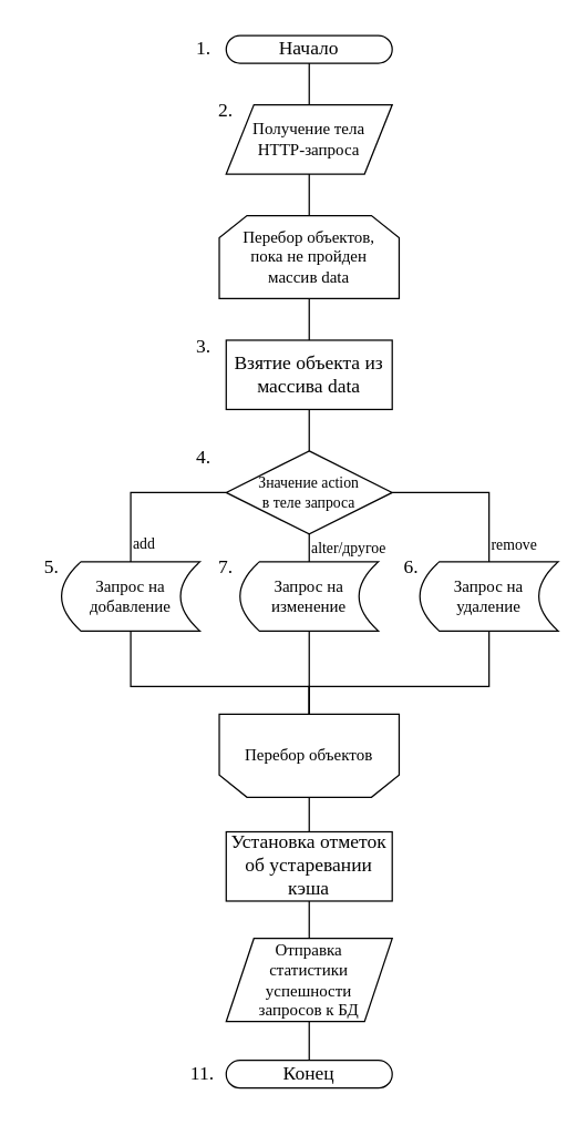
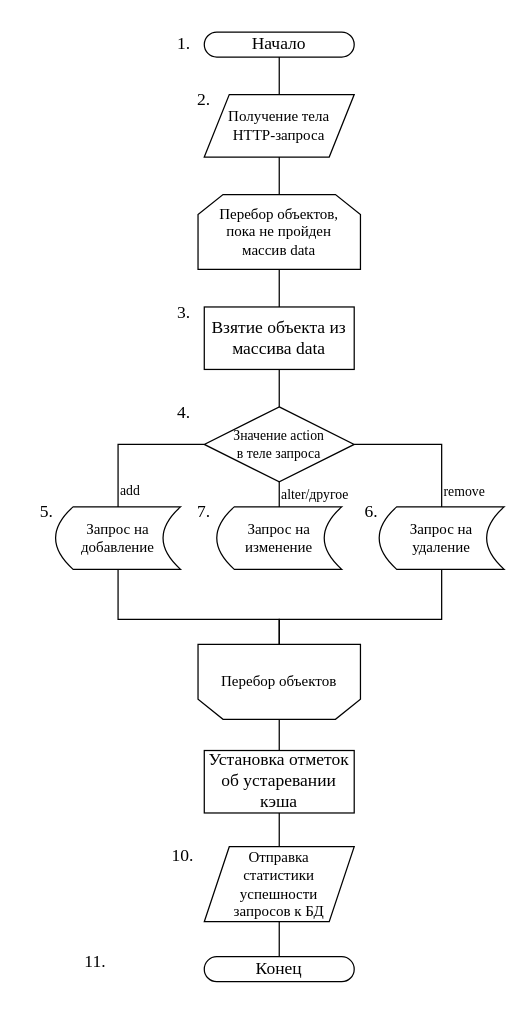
- <mxCell id="24" style="edgeStyle=orthogonalEdgeStyle;rounded=0;orthogonalLoop=1;jettySize=auto;html=1;exitX=0.5;exitY=1;exitDx=0;exitDy=0;entryX=0.5;entryY=0;entryDx=0;entryDy=0;fontFamily=Times New Roman;fontSize=11;endArrow=none;endFill=0;" edge="1" parent="1" source="25" target="27"><mxGeometry relative="1" as="geometry" /></mxCell>
+ <mxCell id="36" value="10." style="text;html=1;strokeColor=none;fillColor=none;align=center;verticalAlign=middle;whiteSpace=wrap;rounded=0;fontFamily=Times New Roman;fontSize=14;" vertex="1" parent="1"><mxGeometry x="129" y="670" width="34" height="30" as="geometry" /></mxCell>
- <mxCell id="37" value="11." style="text;html=1;strokeColor=none;fillColor=none;align=center;verticalAlign=middle;whiteSpace=wrap;rounded=0;fontFamily=Times New Roman;fontSize=14;" vertex="1" parent="1"><mxGeometry x="129" y="760" width="34" height="30" as="geometry" /></mxCell>
+ <mxCell id="37" value="11." style="text;html=1;strokeColor=none;fillColor=none;align=center;verticalAlign=middle;whiteSpace=wrap;rounded=0;fontFamily=Times New Roman;fontSize=14;" vertex="1" parent="1"><mxGeometry x="59" y="755" width="34" height="30" as="geometry" /></mxCell>
